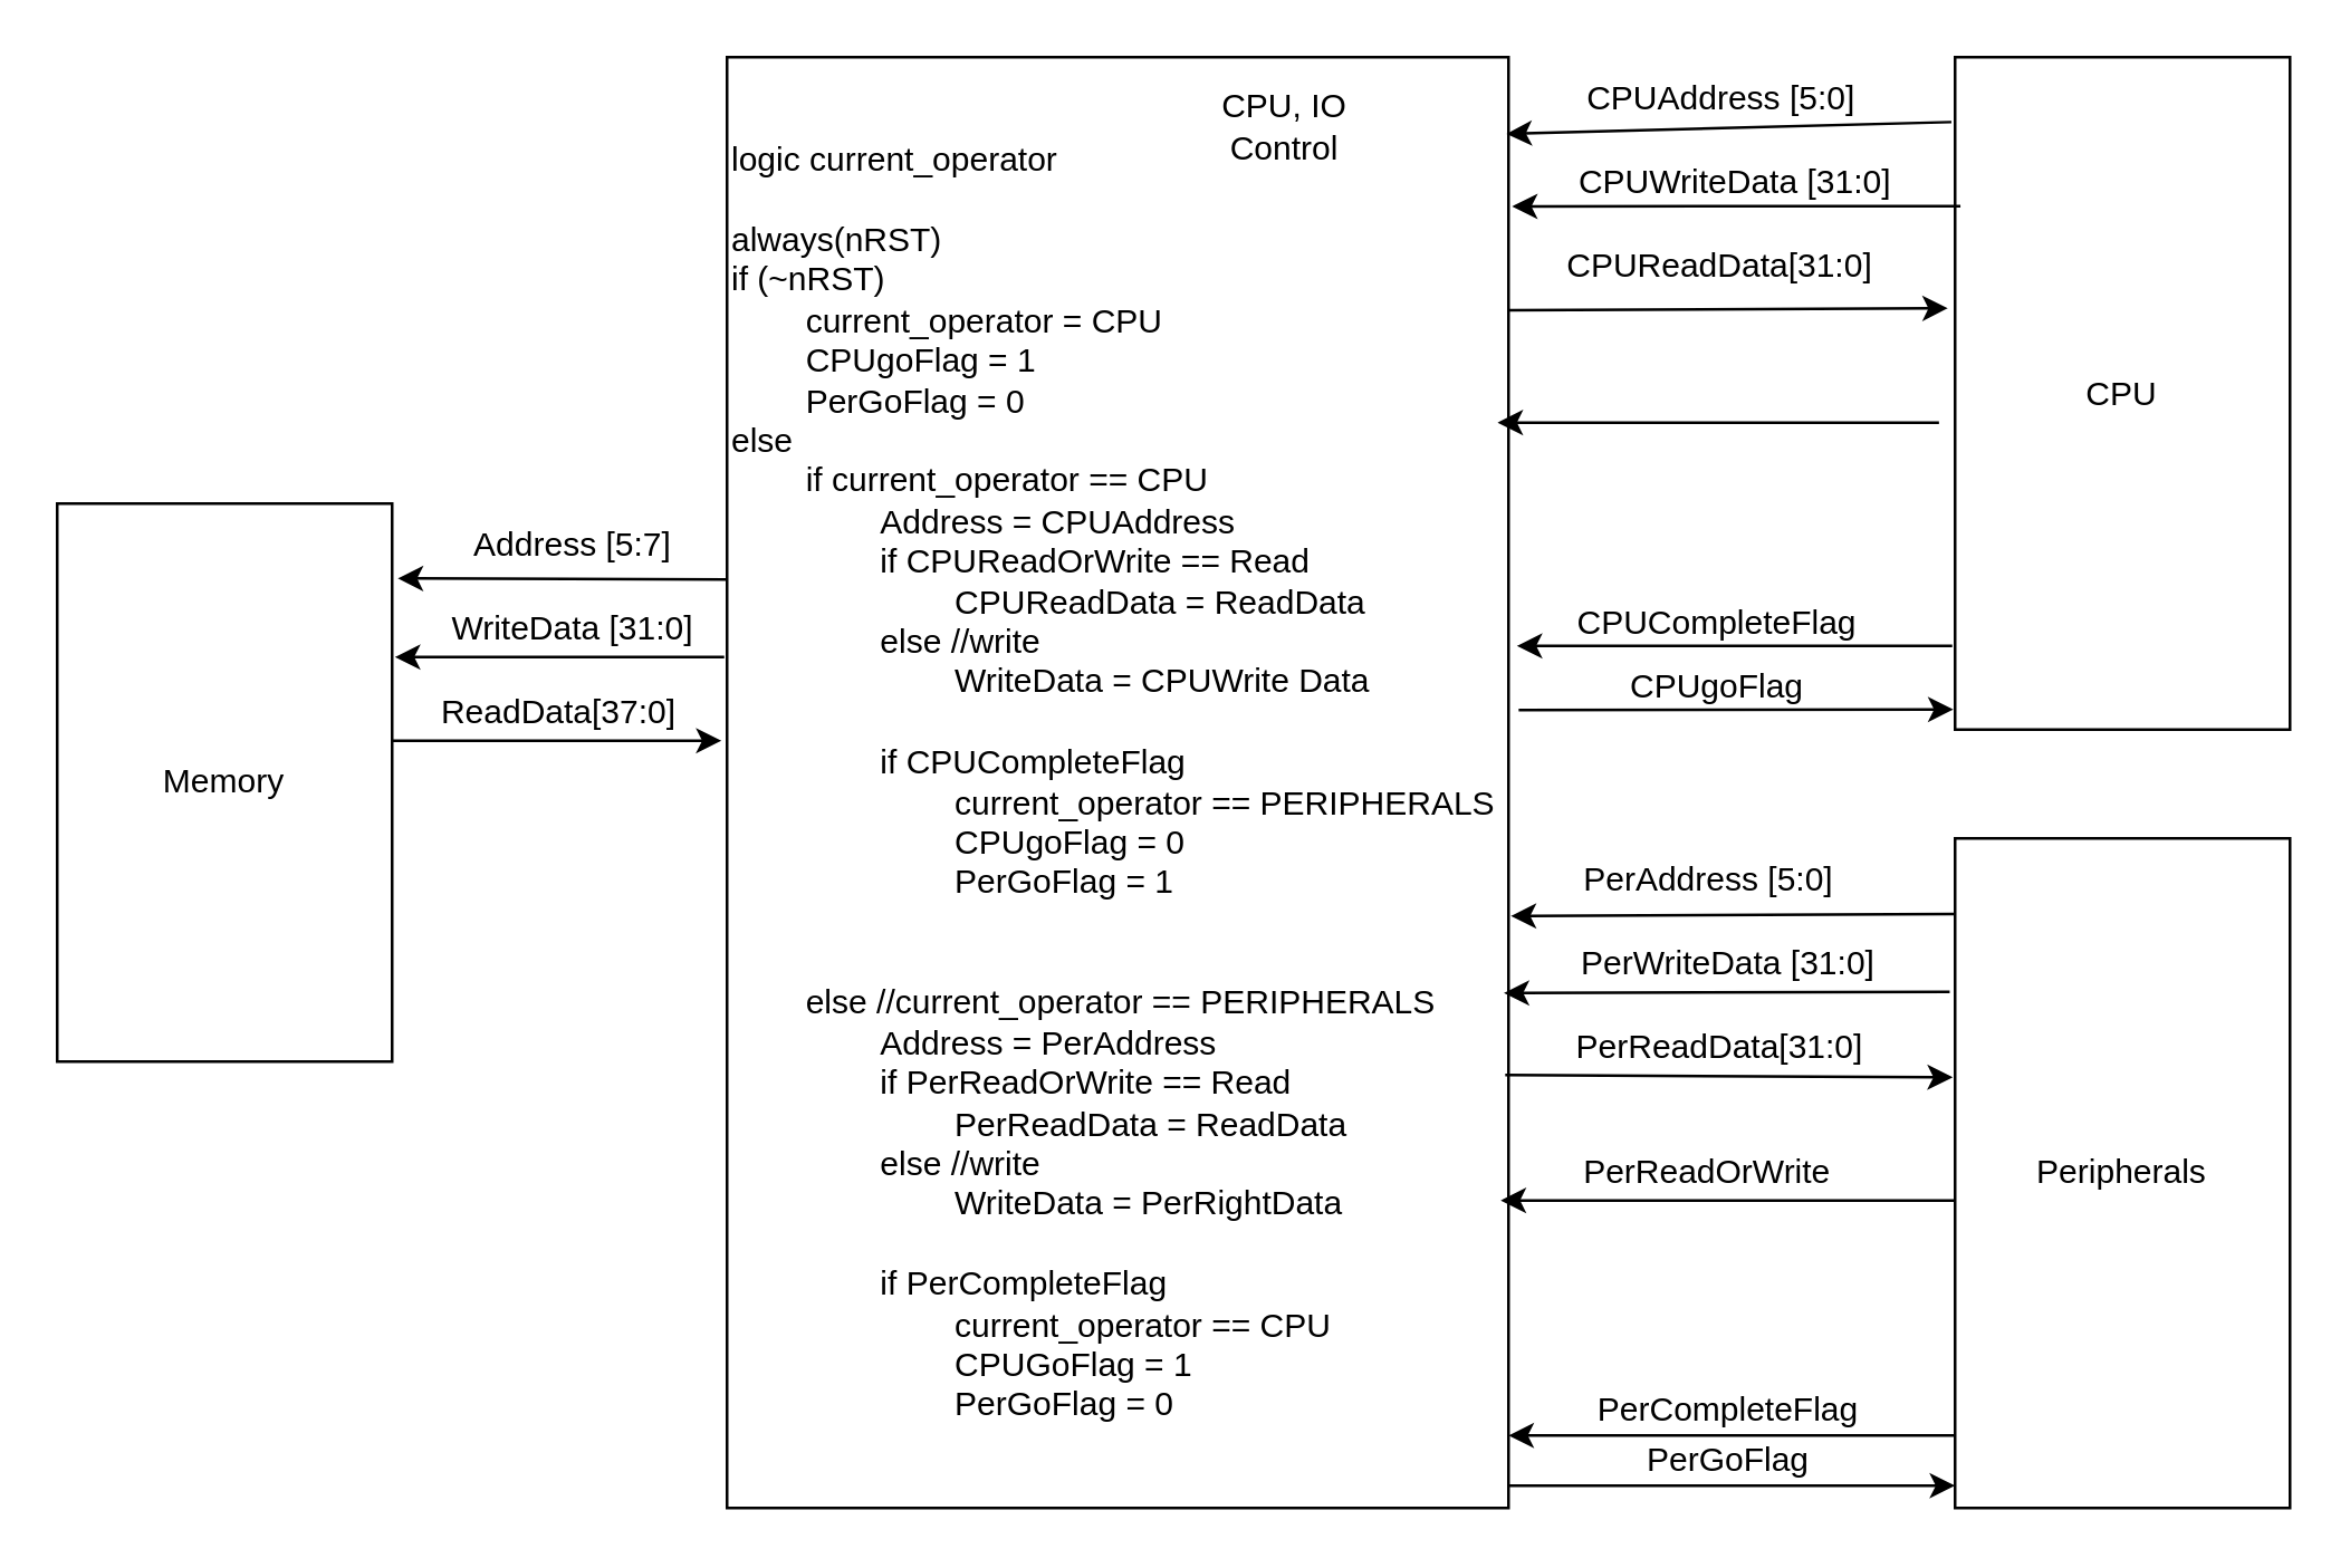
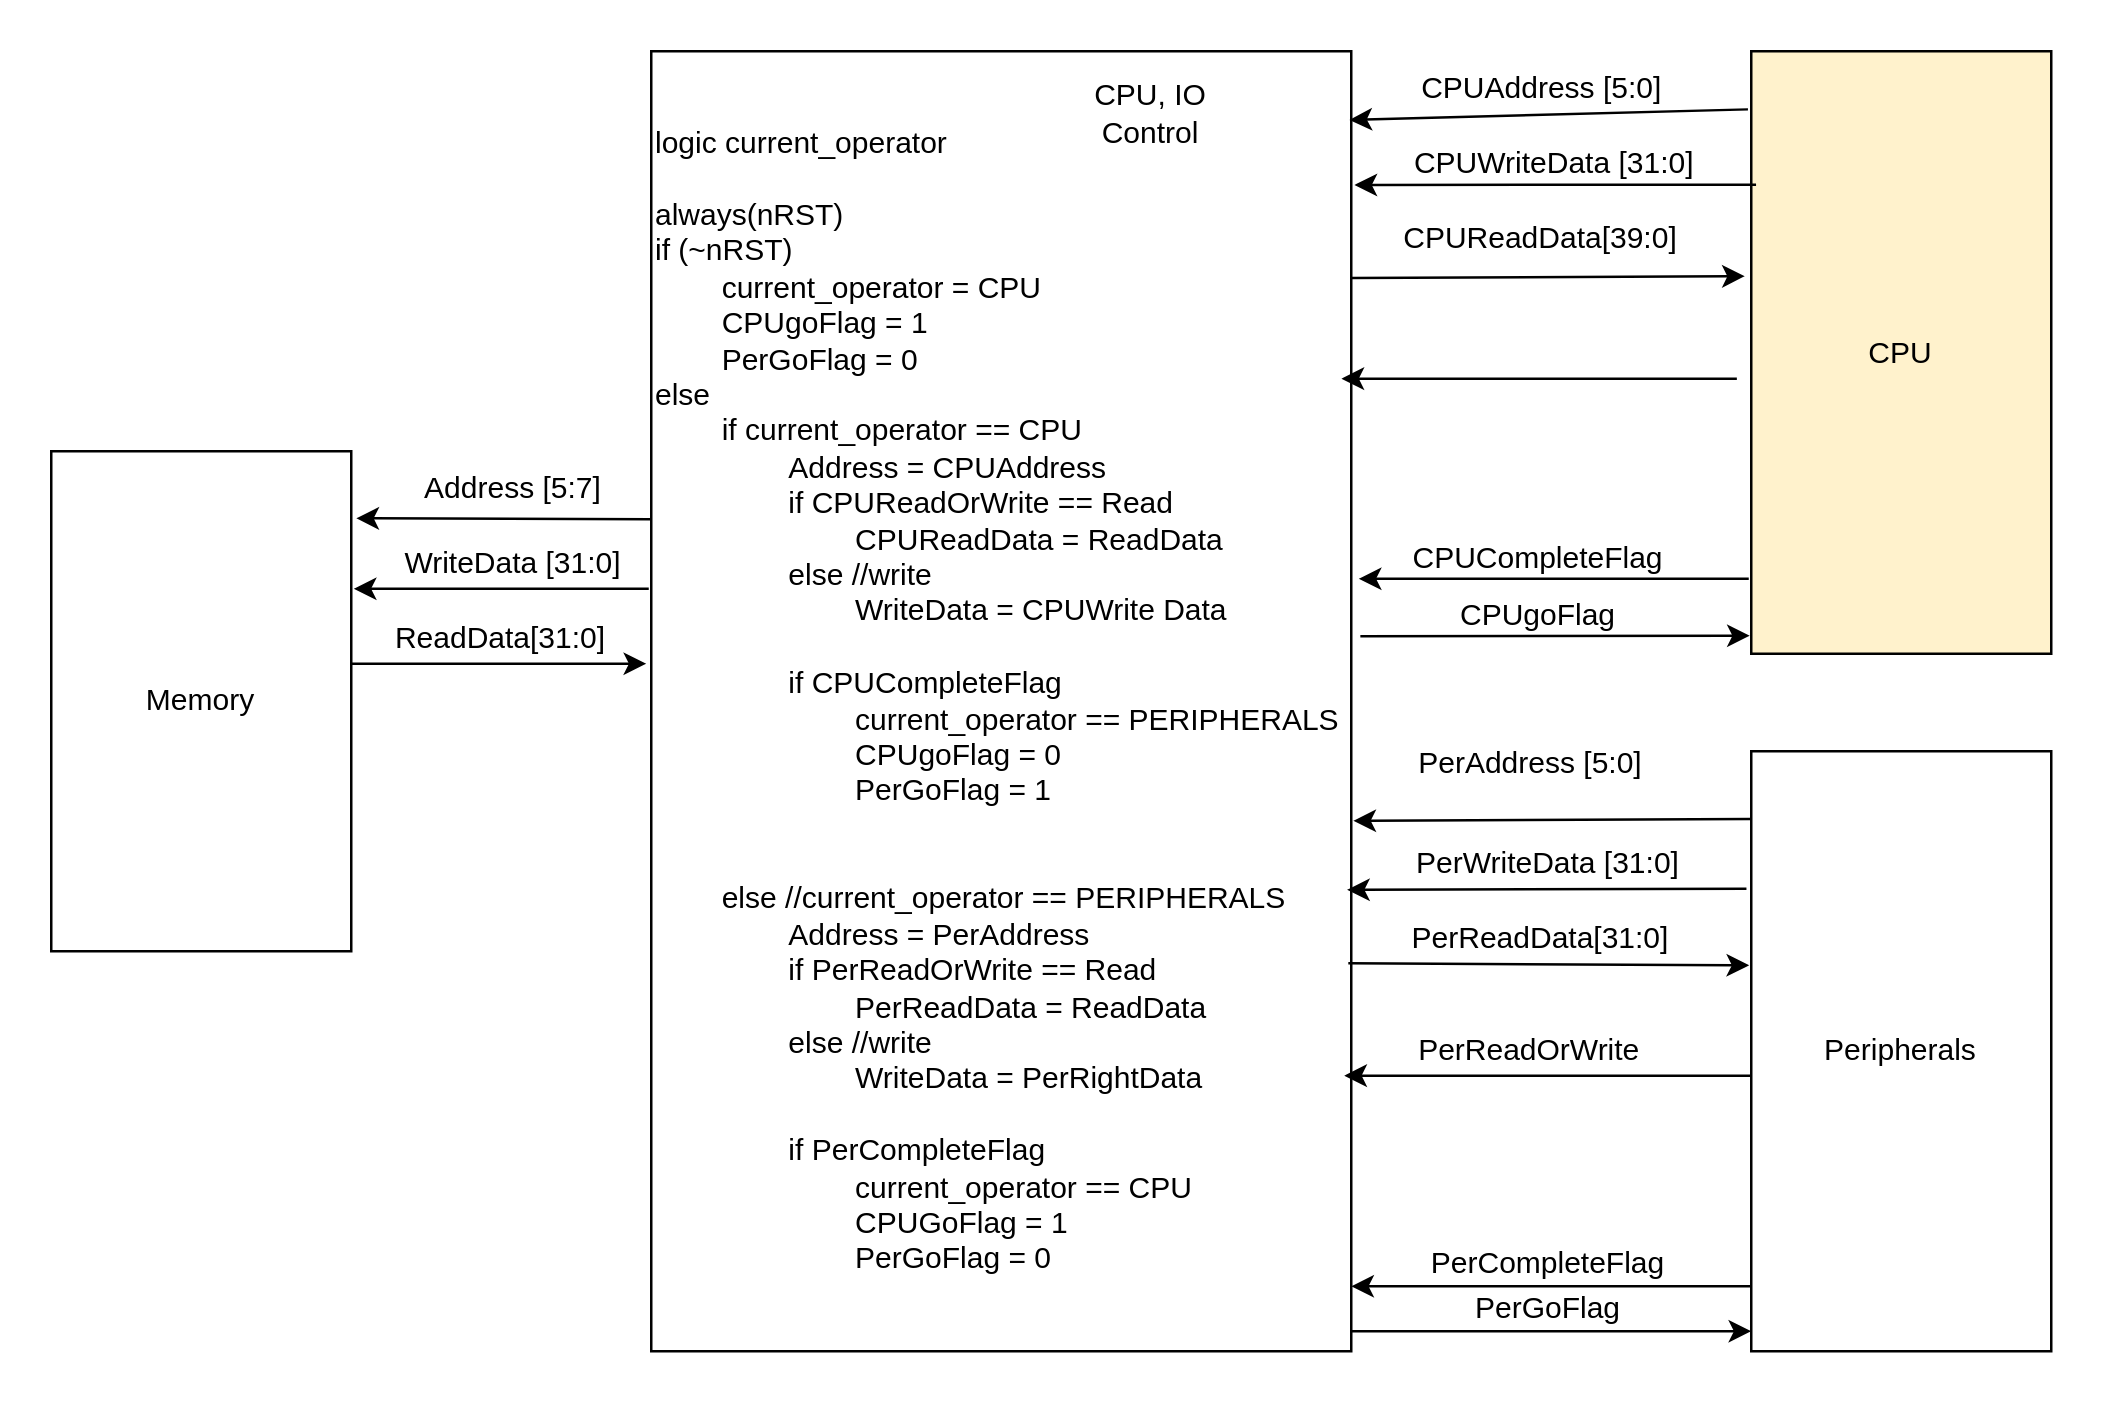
- <mxCell id="27" value="CPUReadData[31:0]" style="text;html=1;align=center;verticalAlign=middle;whiteSpace=wrap;rounded=0;" parent="1" vertex="1"><mxGeometry x="560.84" y="80" width="110" height="30" as="geometry" /></mxCell>
+ <mxCell id="27" value="CPUReadData[39:0]" style="text;html=1;align=center;verticalAlign=middle;whiteSpace=wrap;rounded=0;" parent="1" vertex="1"><mxGeometry x="560.84" y="80" width="110" height="30" as="geometry" /></mxCell>
- <mxCell id="12" value="CPU" style="rounded=0;whiteSpace=wrap;html=1;" parent="1" vertex="1"><mxGeometry x="700" y="20" width="120" height="241" as="geometry" /></mxCell>
+ <mxCell id="12" value="CPU" style="rounded=0;whiteSpace=wrap;html=1;fillColor=#fff2cc;" parent="1" vertex="1"><mxGeometry x="700" y="20" width="120" height="241" as="geometry" /></mxCell>
- <mxCell id="9" value="ReadData[37:0]" style="text;html=1;align=center;verticalAlign=middle;whiteSpace=wrap;rounded=0;" parent="1" vertex="1"><mxGeometry x="145" y="240" width="110" height="30" as="geometry" /></mxCell>
+ <mxCell id="9" value="ReadData[31:0]" style="text;html=1;align=center;verticalAlign=middle;whiteSpace=wrap;rounded=0;" parent="1" vertex="1"><mxGeometry x="145" y="240" width="110" height="30" as="geometry" /></mxCell>
- <mxCell id="29" value="PerAddress [5:0]" style="text;html=1;align=center;verticalAlign=middle;whiteSpace=wrap;rounded=0;" parent="1" vertex="1"><mxGeometry x="550" y="300" width="124" height="30" as="geometry" /></mxCell>
+ <mxCell id="29" value="PerAddress [5:0]" style="text;html=1;align=center;verticalAlign=middle;whiteSpace=wrap;rounded=0;" parent="1" vertex="1"><mxGeometry x="550" y="290" width="124" height="30" as="geometry" /></mxCell>
